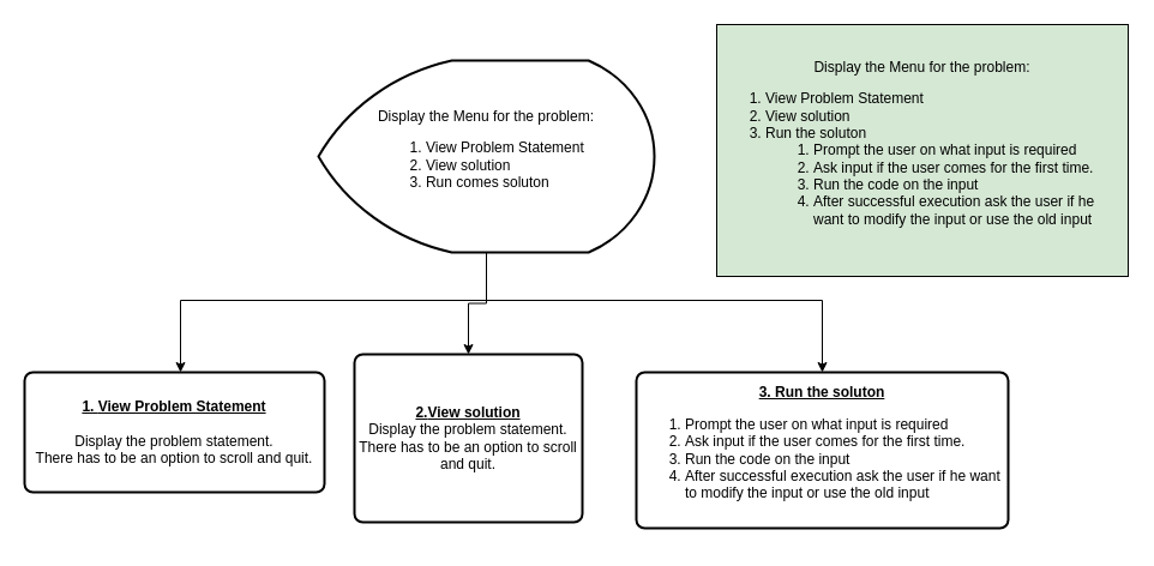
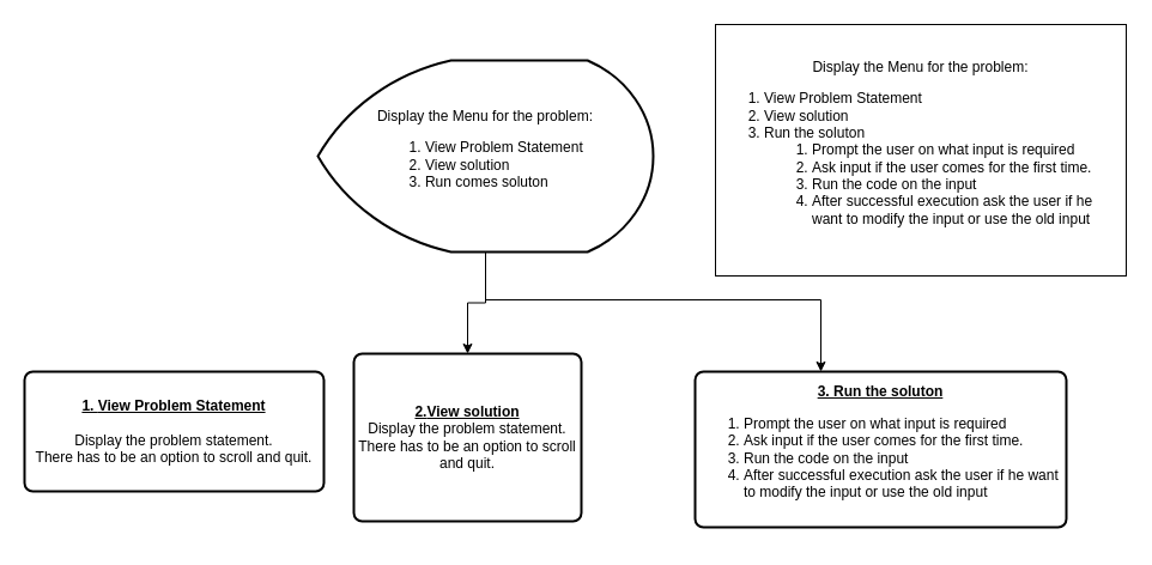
- <mxCell id="3" value="Display the Menu for the problem:&lt;br&gt;&lt;ol&gt;&lt;li style=&quot;text-align: left;&quot;&gt;View Problem Statement&lt;/li&gt;&lt;li style=&quot;text-align: left;&quot;&gt;View solution&lt;/li&gt;&lt;li style=&quot;text-align: left;&quot;&gt;Run the soluton&lt;/li&gt;&lt;ol&gt;&lt;li style=&quot;text-align: left;&quot;&gt;Prompt the user on what input is required&lt;/li&gt;&lt;li style=&quot;text-align: left;&quot;&gt;Ask input if the user comes for the first time.&lt;/li&gt;&lt;li style=&quot;text-align: left;&quot;&gt;Run the code on the input&lt;/li&gt;&lt;li style=&quot;text-align: left;&quot;&gt;After successful execution ask the user if he want to modify the input or use the old input&lt;/li&gt;&lt;/ol&gt;&lt;/ol&gt;" style="rounded=0;whiteSpace=wrap;html=1;fillColor=#d5e8d4;" vertex="1" parent="2"><mxGeometry x="577" width="343" height="210" as="geometry" /></mxCell>
+ <mxCell id="3" value="Display the Menu for the problem:&lt;br&gt;&lt;ol&gt;&lt;li style=&quot;text-align: left;&quot;&gt;View Problem Statement&lt;/li&gt;&lt;li style=&quot;text-align: left;&quot;&gt;View solution&lt;/li&gt;&lt;li style=&quot;text-align: left;&quot;&gt;Run the soluton&lt;/li&gt;&lt;ol&gt;&lt;li style=&quot;text-align: left;&quot;&gt;Prompt the user on what input is required&lt;/li&gt;&lt;li style=&quot;text-align: left;&quot;&gt;Ask input if the user comes for the first time.&lt;/li&gt;&lt;li style=&quot;text-align: left;&quot;&gt;Run the code on the input&lt;/li&gt;&lt;li style=&quot;text-align: left;&quot;&gt;After successful execution ask the user if he want to modify the input or use the old input&lt;/li&gt;&lt;/ol&gt;&lt;/ol&gt;" style="rounded=0;whiteSpace=wrap;html=1;" vertex="1" parent="2"><mxGeometry x="577" width="343" height="210" as="geometry" /></mxCell>
- <mxCell id="6" style="edgeStyle=orthogonalEdgeStyle;rounded=0;orthogonalLoop=1;jettySize=auto;html=1;" edge="1" parent="2" source="4" target="5"><mxGeometry relative="1" as="geometry"><Array as="points"><mxPoint x="385" y="230" /><mxPoint x="130" y="230" /></Array></mxGeometry></mxCell>
- <mxCell id="9" value="&lt;b&gt;&lt;u&gt;3.&amp;nbsp;&lt;span style=&quot;text-align: left; background-color: initial;&quot;&gt;Run the soluton&lt;br&gt;&lt;/span&gt;&lt;/u&gt;&lt;/b&gt;&lt;ol&gt;&lt;li style=&quot;text-align: left;&quot;&gt;Prompt the user on what input is required&lt;/li&gt;&lt;li style=&quot;text-align: left;&quot;&gt;Ask input if the user comes for the first time.&lt;/li&gt;&lt;li style=&quot;text-align: left;&quot;&gt;Run the code on the input&lt;/li&gt;&lt;li style=&quot;text-align: left;&quot;&gt;After successful execution ask the user if he want to modify the input or use the old input&lt;/li&gt;&lt;/ol&gt;" style="rounded=1;whiteSpace=wrap;html=1;absoluteArcSize=1;arcSize=14;strokeWidth=2;" vertex="1" parent="2"><mxGeometry x="510" y="290" width="310" height="130" as="geometry" /></mxCell>
+ <mxCell id="9" value="&lt;b&gt;&lt;u&gt;3.&amp;nbsp;&lt;span style=&quot;text-align: left; background-color: initial;&quot;&gt;Run the soluton&lt;br&gt;&lt;/span&gt;&lt;/u&gt;&lt;/b&gt;&lt;ol&gt;&lt;li style=&quot;text-align: left;&quot;&gt;Prompt the user on what input is required&lt;/li&gt;&lt;li style=&quot;text-align: left;&quot;&gt;Ask input if the user comes for the first time.&lt;/li&gt;&lt;li style=&quot;text-align: left;&quot;&gt;Run the code on the input&lt;/li&gt;&lt;li style=&quot;text-align: left;&quot;&gt;After successful execution ask the user if he want to modify the input or use the old input&lt;/li&gt;&lt;/ol&gt;" style="rounded=1;whiteSpace=wrap;html=1;absoluteArcSize=1;arcSize=14;strokeWidth=2;" vertex="1" parent="2"><mxGeometry x="560" y="290" width="310" height="130" as="geometry" /></mxCell>
